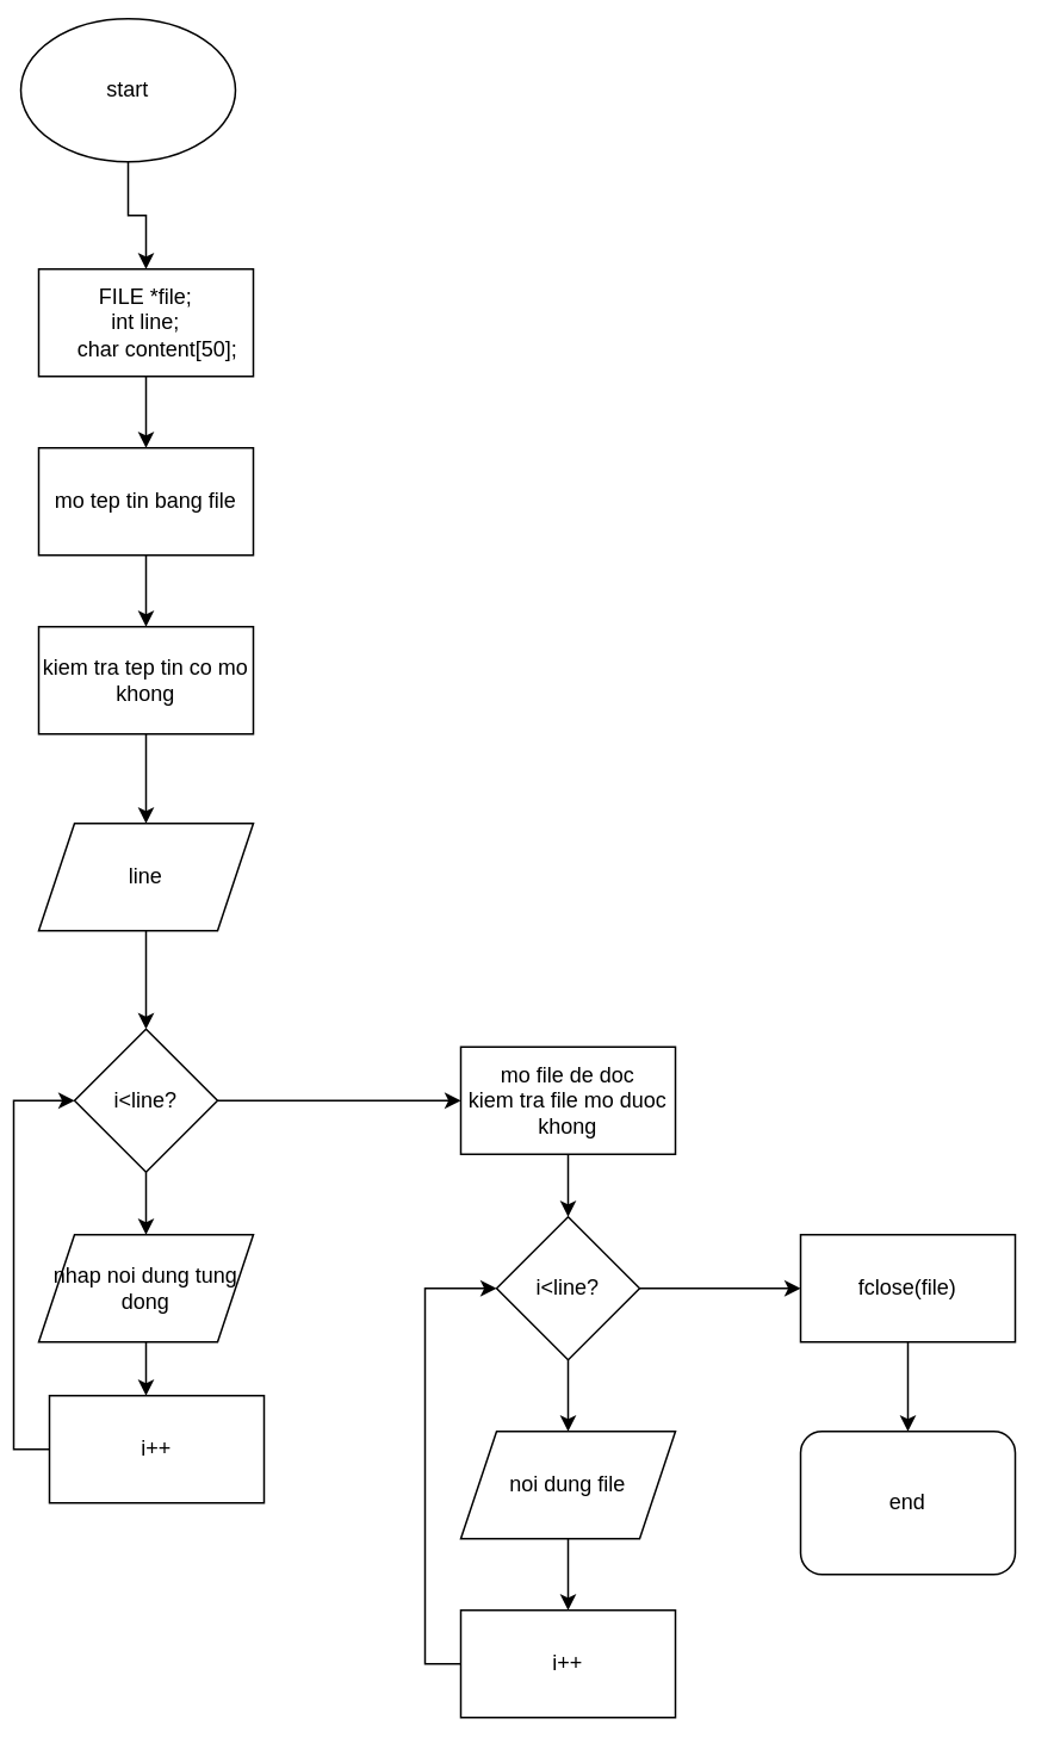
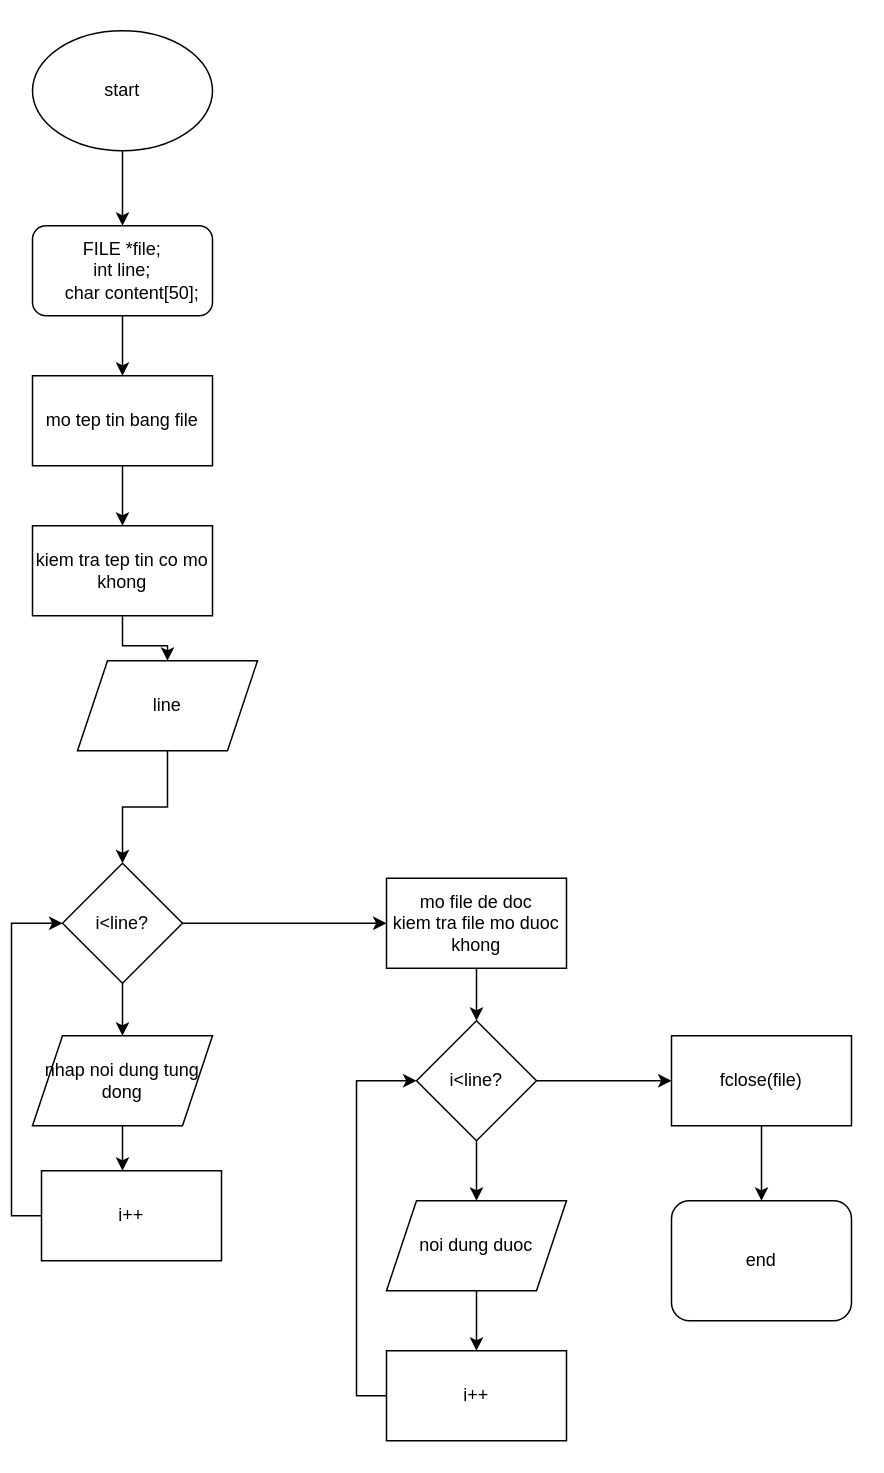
- <mxCell id="3" value="start" style="ellipse;whiteSpace=wrap;html=1;" vertex="1" parent="1"><mxGeometry x="10" y="10" width="120" height="80" as="geometry" /></mxCell>
+ <mxCell id="3" value="start" style="ellipse;whiteSpace=wrap;html=1;" vertex="1" parent="1"><mxGeometry x="20" y="20" width="120" height="80" as="geometry" /></mxCell>
- <mxCell id="5" value="&lt;div&gt;FILE *file;&lt;/div&gt;&lt;div&gt;int line;&lt;span style=&quot;&quot;&gt;&lt;/span&gt;&lt;/div&gt;&lt;div&gt;&lt;span style=&quot;&quot;&gt;&lt;span style=&quot;&quot;&gt;&lt;span style=&quot;white-space: pre;&quot;&gt;&amp;nbsp;&amp;nbsp;&amp;nbsp;&amp;nbsp;&lt;/span&gt;&lt;/span&gt;char content[50];&lt;/span&gt;&lt;/div&gt;" style="rounded=0;whiteSpace=wrap;html=1;" vertex="1" parent="1"><mxGeometry x="20" y="150" width="120" height="60" as="geometry" /></mxCell>
+ <mxCell id="5" value="&lt;div&gt;FILE *file;&lt;/div&gt;&lt;div&gt;int line;&lt;span style=&quot;&quot;&gt;&lt;/span&gt;&lt;/div&gt;&lt;div&gt;&lt;span style=&quot;&quot;&gt;&lt;span style=&quot;&quot;&gt;&lt;span style=&quot;white-space: pre;&quot;&gt;&amp;nbsp;&amp;nbsp;&amp;nbsp;&amp;nbsp;&lt;/span&gt;&lt;/span&gt;char content[50];&lt;/span&gt;&lt;/div&gt;" style="whiteSpace=wrap;html=1;rounded=1;" vertex="1" parent="1"><mxGeometry x="20" y="150" width="120" height="60" as="geometry" /></mxCell>
- <mxCell id="11" value="line" style="shape=parallelogram;perimeter=parallelogramPerimeter;whiteSpace=wrap;html=1;fixedSize=1;" vertex="1" parent="1"><mxGeometry x="20" y="460" width="120" height="60" as="geometry" /></mxCell>
+ <mxCell id="11" value="line" style="shape=parallelogram;perimeter=parallelogramPerimeter;whiteSpace=wrap;html=1;fixedSize=1;" vertex="1" parent="1"><mxGeometry x="50" y="440" width="120" height="60" as="geometry" /></mxCell>
- <mxCell id="25" value="noi dung file" style="shape=parallelogram;perimeter=parallelogramPerimeter;whiteSpace=wrap;html=1;fixedSize=1;" vertex="1" parent="1"><mxGeometry x="256" y="800" width="120" height="60" as="geometry" /></mxCell>
+ <mxCell id="25" value="noi dung duoc" style="shape=parallelogram;perimeter=parallelogramPerimeter;whiteSpace=wrap;html=1;fixedSize=1;" vertex="1" parent="1"><mxGeometry x="256" y="800" width="120" height="60" as="geometry" /></mxCell>
